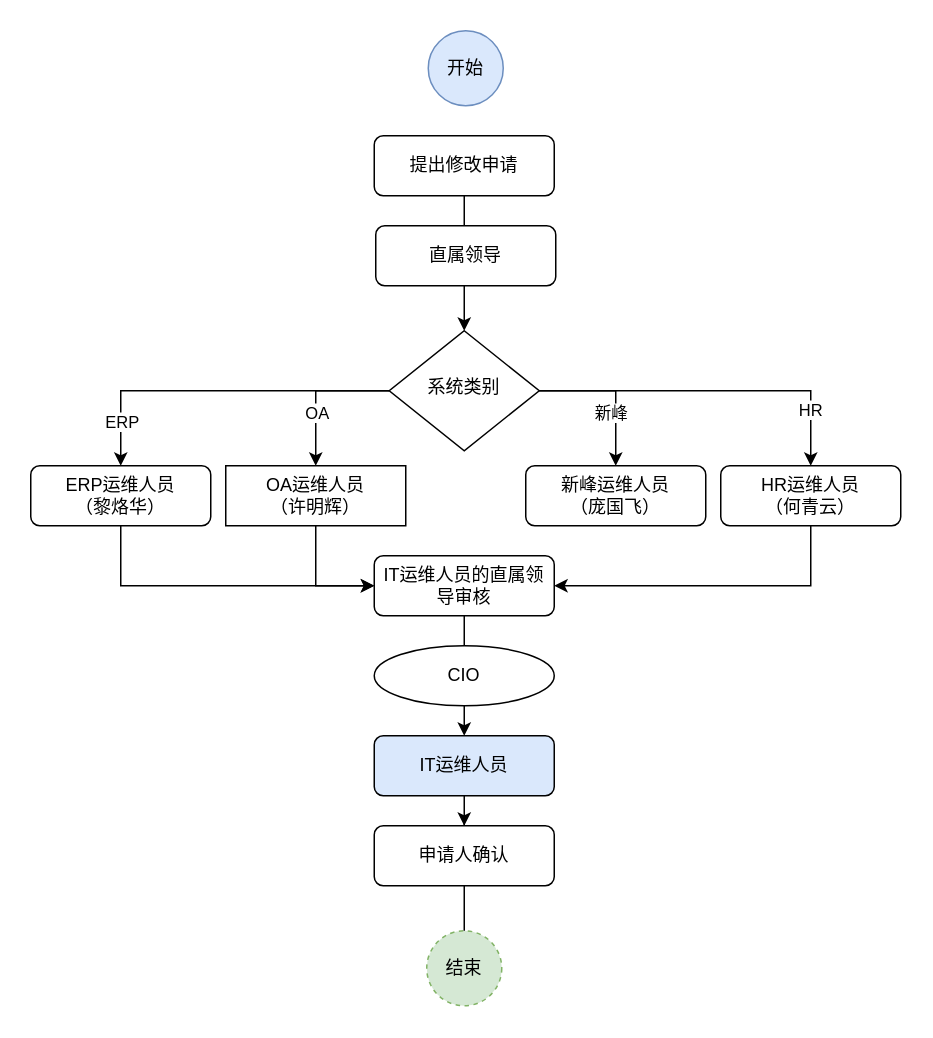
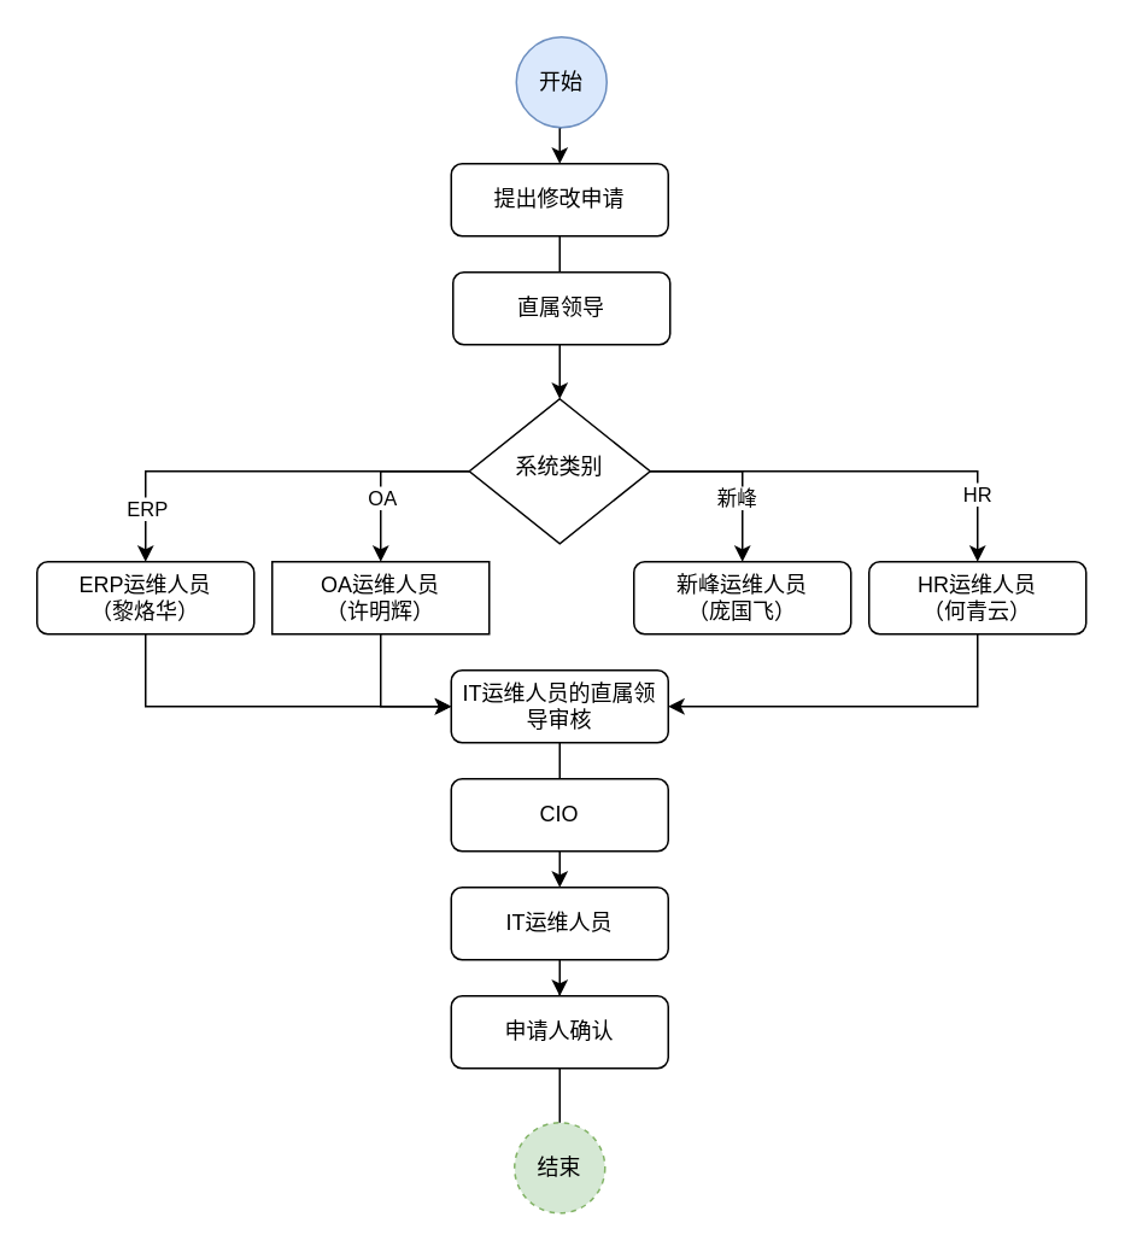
+ <mxCell id="11" style="edgeStyle=orthogonalEdgeStyle;rounded=0;orthogonalLoop=1;jettySize=auto;html=1;exitX=0.5;exitY=1;exitDx=0;exitDy=0;entryX=0.5;entryY=0;entryDx=0;entryDy=0;" edge="1" parent="1" source="12" target="29"><mxGeometry relative="1" as="geometry" /></mxCell>
- <mxCell id="31" value="CIO" style="ellipse;whiteSpace=wrap;html=1;fontSize=12;glass=0;strokeWidth=1;shadow=0;" vertex="1" parent="1"><mxGeometry x="249" y="430" width="120" height="40" as="geometry" /></mxCell>
+ <mxCell id="31" value="CIO" style="rounded=1;whiteSpace=wrap;html=1;fontSize=12;glass=0;strokeWidth=1;shadow=0;" vertex="1" parent="1"><mxGeometry x="249" y="430" width="120" height="40" as="geometry" /></mxCell>
- <mxCell id="25" value="IT运维人员" style="rounded=1;whiteSpace=wrap;html=1;fontSize=12;glass=0;strokeWidth=1;shadow=0;fillColor=#dae8fc;" parent="1" vertex="1"><mxGeometry x="249" y="490" width="120" height="40" as="geometry" /></mxCell>
+ <mxCell id="25" value="IT运维人员" style="rounded=1;whiteSpace=wrap;html=1;fontSize=12;glass=0;strokeWidth=1;shadow=0;" parent="1" vertex="1"><mxGeometry x="249" y="490" width="120" height="40" as="geometry" /></mxCell>
